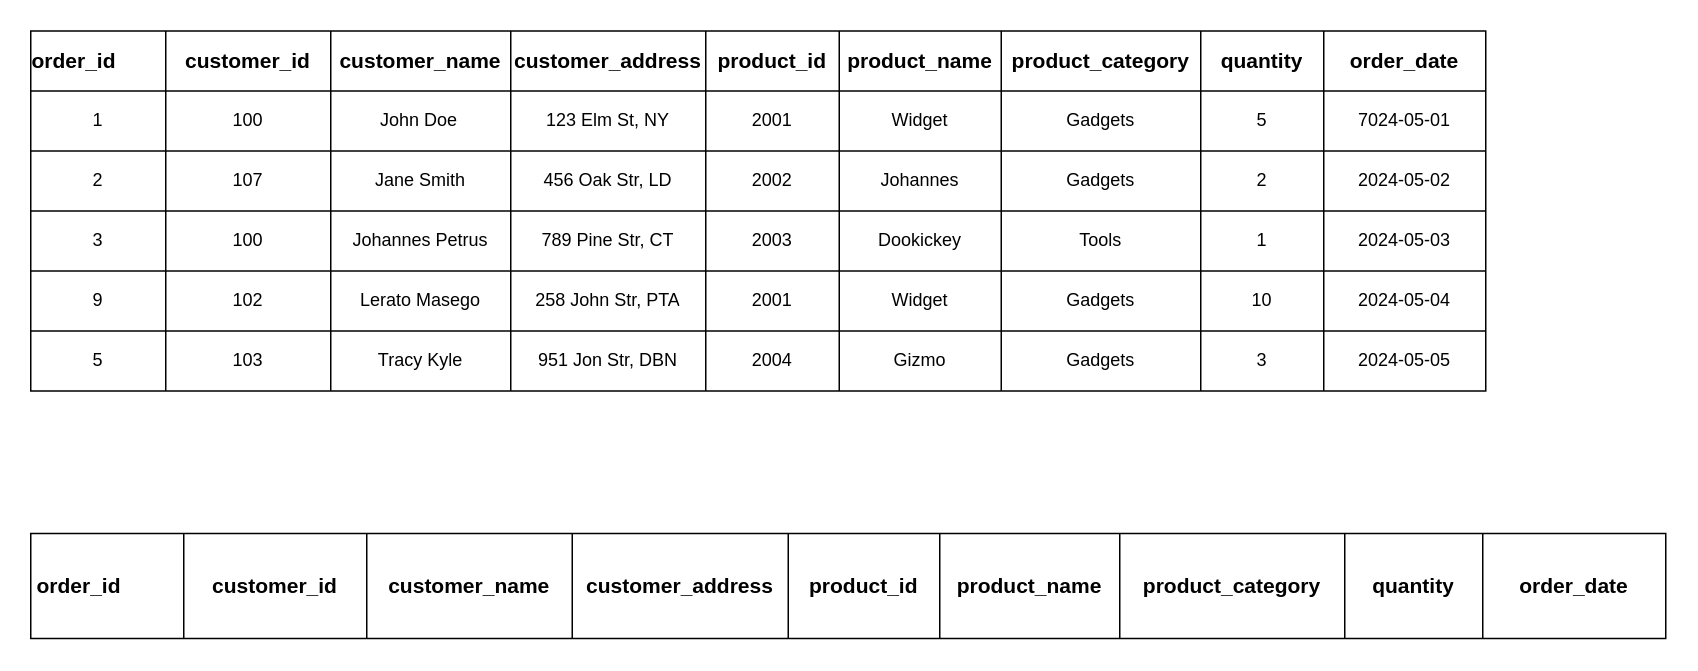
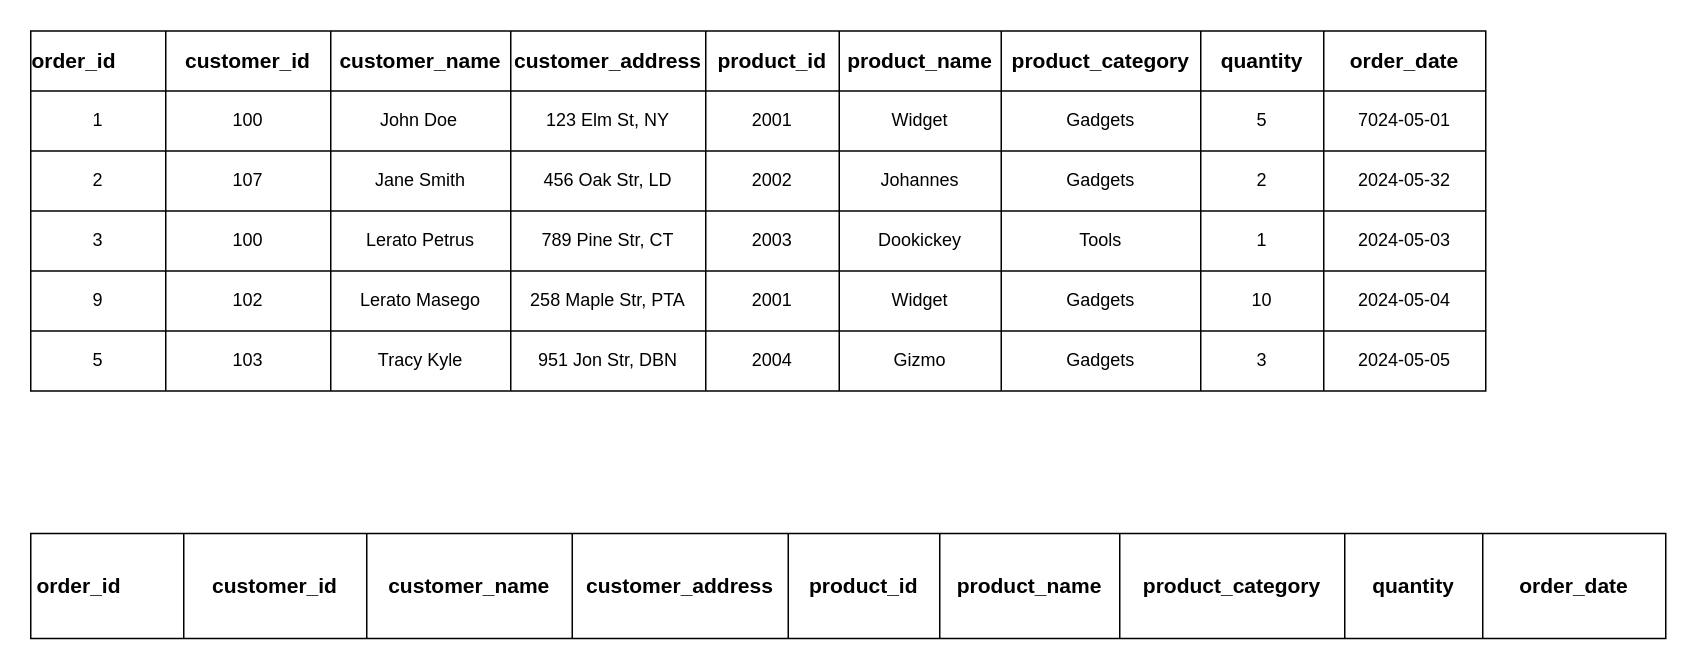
- <mxCell id="32" value="2024-05-02" style="shape=partialRectangle;html=1;whiteSpace=wrap;connectable=0;strokeColor=inherit;overflow=hidden;fillColor=none;top=0;left=0;bottom=0;right=0;pointerEvents=1;" parent="23" vertex="1"><mxGeometry x="862" width="108" height="40" as="geometry"><mxRectangle width="108" height="40" as="alternateBounds" /></mxGeometry></mxCell>
+ <mxCell id="32" value="2024-05-32" style="shape=partialRectangle;html=1;whiteSpace=wrap;connectable=0;strokeColor=inherit;overflow=hidden;fillColor=none;top=0;left=0;bottom=0;right=0;pointerEvents=1;" parent="23" vertex="1"><mxGeometry x="862" width="108" height="40" as="geometry"><mxRectangle width="108" height="40" as="alternateBounds" /></mxGeometry></mxCell>
- <mxCell id="36" value="Johannes Petrus" style="shape=partialRectangle;html=1;whiteSpace=wrap;connectable=0;strokeColor=inherit;overflow=hidden;fillColor=none;top=0;left=0;bottom=0;right=0;pointerEvents=1;" parent="33" vertex="1"><mxGeometry x="200" width="120" height="40" as="geometry"><mxRectangle width="120" height="40" as="alternateBounds" /></mxGeometry></mxCell>
+ <mxCell id="36" value="Lerato Petrus" style="shape=partialRectangle;html=1;whiteSpace=wrap;connectable=0;strokeColor=inherit;overflow=hidden;fillColor=none;top=0;left=0;bottom=0;right=0;pointerEvents=1;" parent="33" vertex="1"><mxGeometry x="200" width="120" height="40" as="geometry"><mxRectangle width="120" height="40" as="alternateBounds" /></mxGeometry></mxCell>
- <mxCell id="47" value="258 John Str, PTA" style="shape=partialRectangle;html=1;whiteSpace=wrap;connectable=0;strokeColor=inherit;overflow=hidden;fillColor=none;top=0;left=0;bottom=0;right=0;pointerEvents=1;" parent="43" vertex="1"><mxGeometry x="320" width="130" height="40" as="geometry"><mxRectangle width="130" height="40" as="alternateBounds" /></mxGeometry></mxCell>
+ <mxCell id="47" value="258 Maple Str, PTA" style="shape=partialRectangle;html=1;whiteSpace=wrap;connectable=0;strokeColor=inherit;overflow=hidden;fillColor=none;top=0;left=0;bottom=0;right=0;pointerEvents=1;" parent="43" vertex="1"><mxGeometry x="320" width="130" height="40" as="geometry"><mxRectangle width="130" height="40" as="alternateBounds" /></mxGeometry></mxCell>
